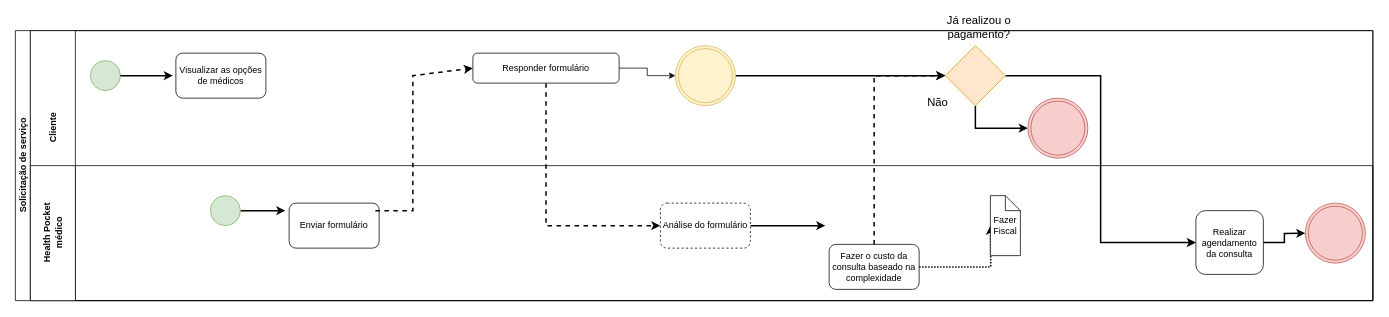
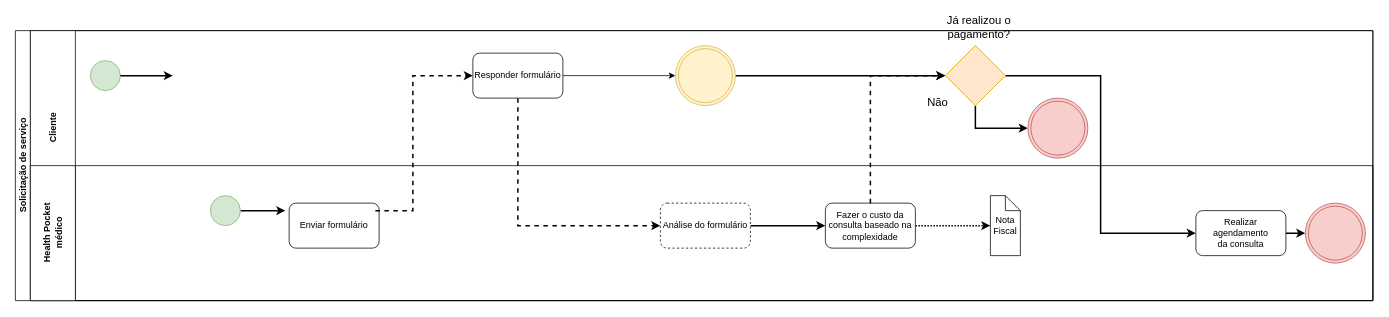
- <mxCell id="23" value="Responder formulário" style="rounded=1;whiteSpace=wrap;html=1;" parent="4" vertex="1"><mxGeometry x="590" y="30" width="195" height="40" as="geometry" /></mxCell>
+ <mxCell id="23" value="Responder formulário" style="rounded=1;whiteSpace=wrap;html=1;" parent="4" vertex="1"><mxGeometry x="590" y="30" width="120" height="60" as="geometry" /></mxCell>
- <mxCell id="7" value="Visualizar as opções de médicos" style="rounded=1;whiteSpace=wrap;html=1;" parent="4" vertex="1"><mxGeometry x="194" y="30" width="120" height="60" as="geometry" /></mxCell>
- <mxCell id="17" value="Fazer Fiscal" style="shape=note;size=20;whiteSpace=wrap;html=1;" vertex="1" parent="8"><mxGeometry x="1280" y="40" width="40" height="80" as="geometry" /></mxCell>
+ <mxCell id="17" value="Nota Fiscal" style="shape=note;size=20;whiteSpace=wrap;html=1;" vertex="1" parent="8"><mxGeometry x="1280" y="40" width="40" height="80" as="geometry" /></mxCell>
- <mxCell id="19" value="Realizar agendamento&lt;div&gt;da consulta&lt;/div&gt;" style="rounded=1;whiteSpace=wrap;html=1;" vertex="1" parent="8"><mxGeometry x="1554" y="60" width="90" height="85" as="geometry" /></mxCell>
+ <mxCell id="19" value="Realizar agendamento&lt;div&gt;da consulta&lt;/div&gt;" style="rounded=1;whiteSpace=wrap;html=1;" vertex="1" parent="8"><mxGeometry x="1554" y="60" width="120" height="60" as="geometry" /></mxCell>
- <mxCell id="16" value="Fazer o custo da consulta baseado na complexidade" style="rounded=1;whiteSpace=wrap;html=1;" vertex="1" parent="8"><mxGeometry x="1065" y="105" width="120" height="60" as="geometry" /></mxCell>
+ <mxCell id="16" value="Fazer o custo da consulta baseado na complexidade" style="rounded=1;whiteSpace=wrap;html=1;" vertex="1" parent="8"><mxGeometry x="1060" y="50" width="120" height="60" as="geometry" /></mxCell>
